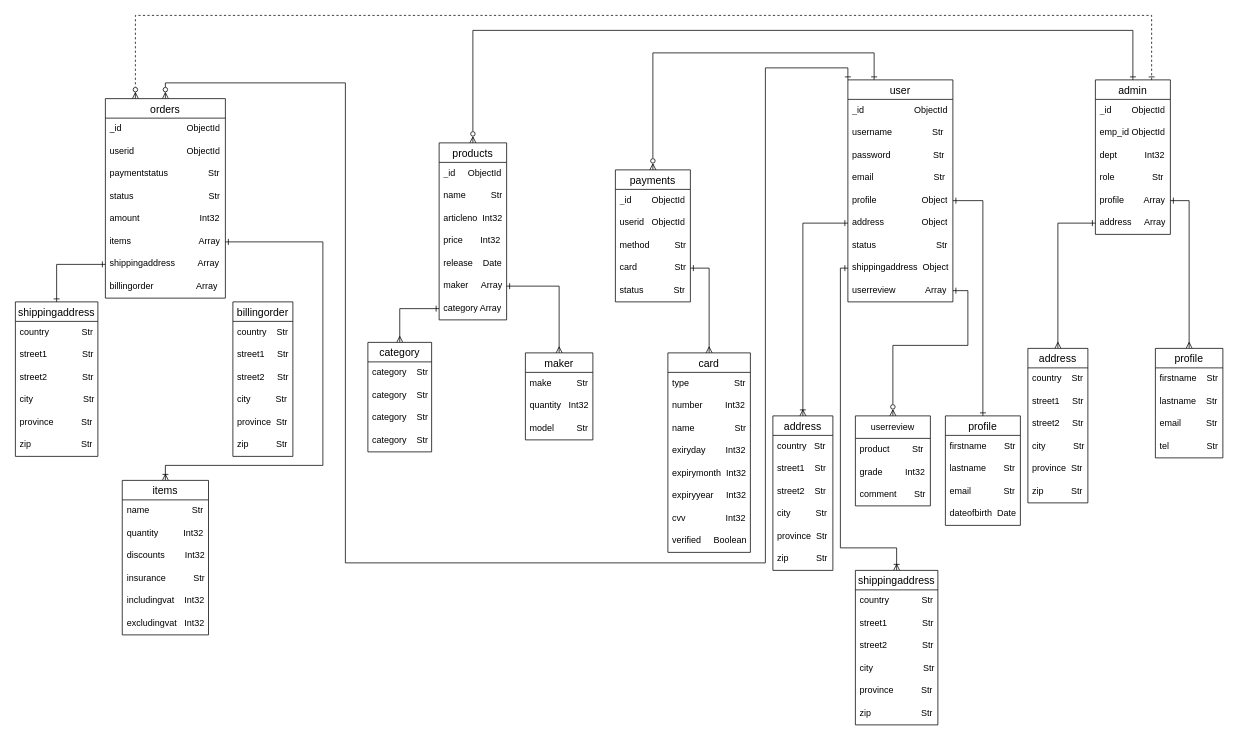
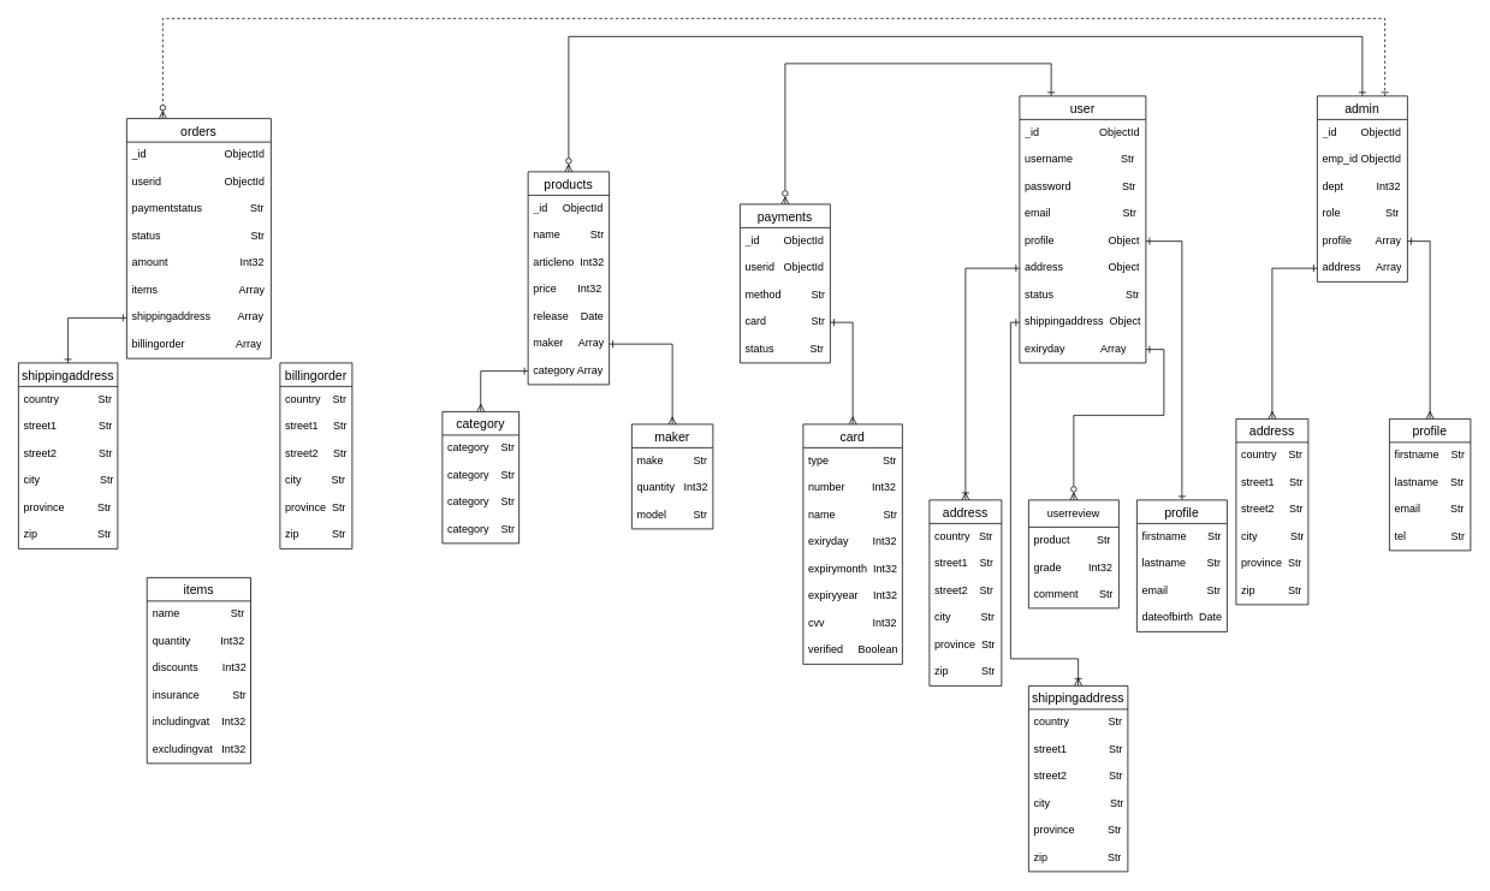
- <mxCell id="36" value="userreview&amp;nbsp; &amp;nbsp; &amp;nbsp; &amp;nbsp; &amp;nbsp; &amp;nbsp; Array" style="text;strokeColor=none;fillColor=none;spacingLeft=4;spacingRight=4;overflow=hidden;rotatable=0;points=[[0,0.5],[1,0.5]];portConstraint=eastwest;fontSize=12;whiteSpace=wrap;html=1;" parent="27" vertex="1"><mxGeometry y="266" width="140" height="30" as="geometry" /></mxCell>
+ <mxCell id="36" value="exiryday&amp;nbsp; &amp;nbsp; &amp;nbsp; &amp;nbsp; &amp;nbsp; &amp;nbsp; Array" style="text;strokeColor=none;fillColor=none;spacingLeft=4;spacingRight=4;overflow=hidden;rotatable=0;points=[[0,0.5],[1,0.5]];portConstraint=eastwest;fontSize=12;whiteSpace=wrap;html=1;" parent="27" vertex="1"><mxGeometry y="266" width="140" height="30" as="geometry" /></mxCell>
- <mxCell id="95" style="edgeStyle=orthogonalEdgeStyle;rounded=0;orthogonalLoop=1;jettySize=auto;html=1;exitX=0.5;exitY=0;exitDx=0;exitDy=0;entryX=1;entryY=0.5;entryDx=0;entryDy=0;endArrow=ERone;endFill=0;startArrow=ERoneToMany;startFill=0;" parent="1" source="96" target="92" edge="1"><mxGeometry relative="1" as="geometry"><Array as="points"><mxPoint x="220" y="620" /><mxPoint x="430" y="620" /><mxPoint x="430" y="322" /></Array></mxGeometry></mxCell>
- <mxCell id="25" style="edgeStyle=orthogonalEdgeStyle;rounded=0;orthogonalLoop=1;jettySize=auto;html=1;exitX=0;exitY=0;exitDx=0;exitDy=0;entryX=0.5;entryY=0;entryDx=0;entryDy=0;startArrow=ERone;startFill=0;endArrow=ERzeroToMany;endFill=0;" parent="1" source="27" target="86" edge="1"><mxGeometry relative="1" as="geometry"><Array as="points"><mxPoint x="1130" y="90" /><mxPoint x="1020" y="90" /><mxPoint x="1020" y="750" /><mxPoint x="460" y="750" /><mxPoint x="460" y="110" /><mxPoint x="220" y="110" /></Array></mxGeometry></mxCell>
